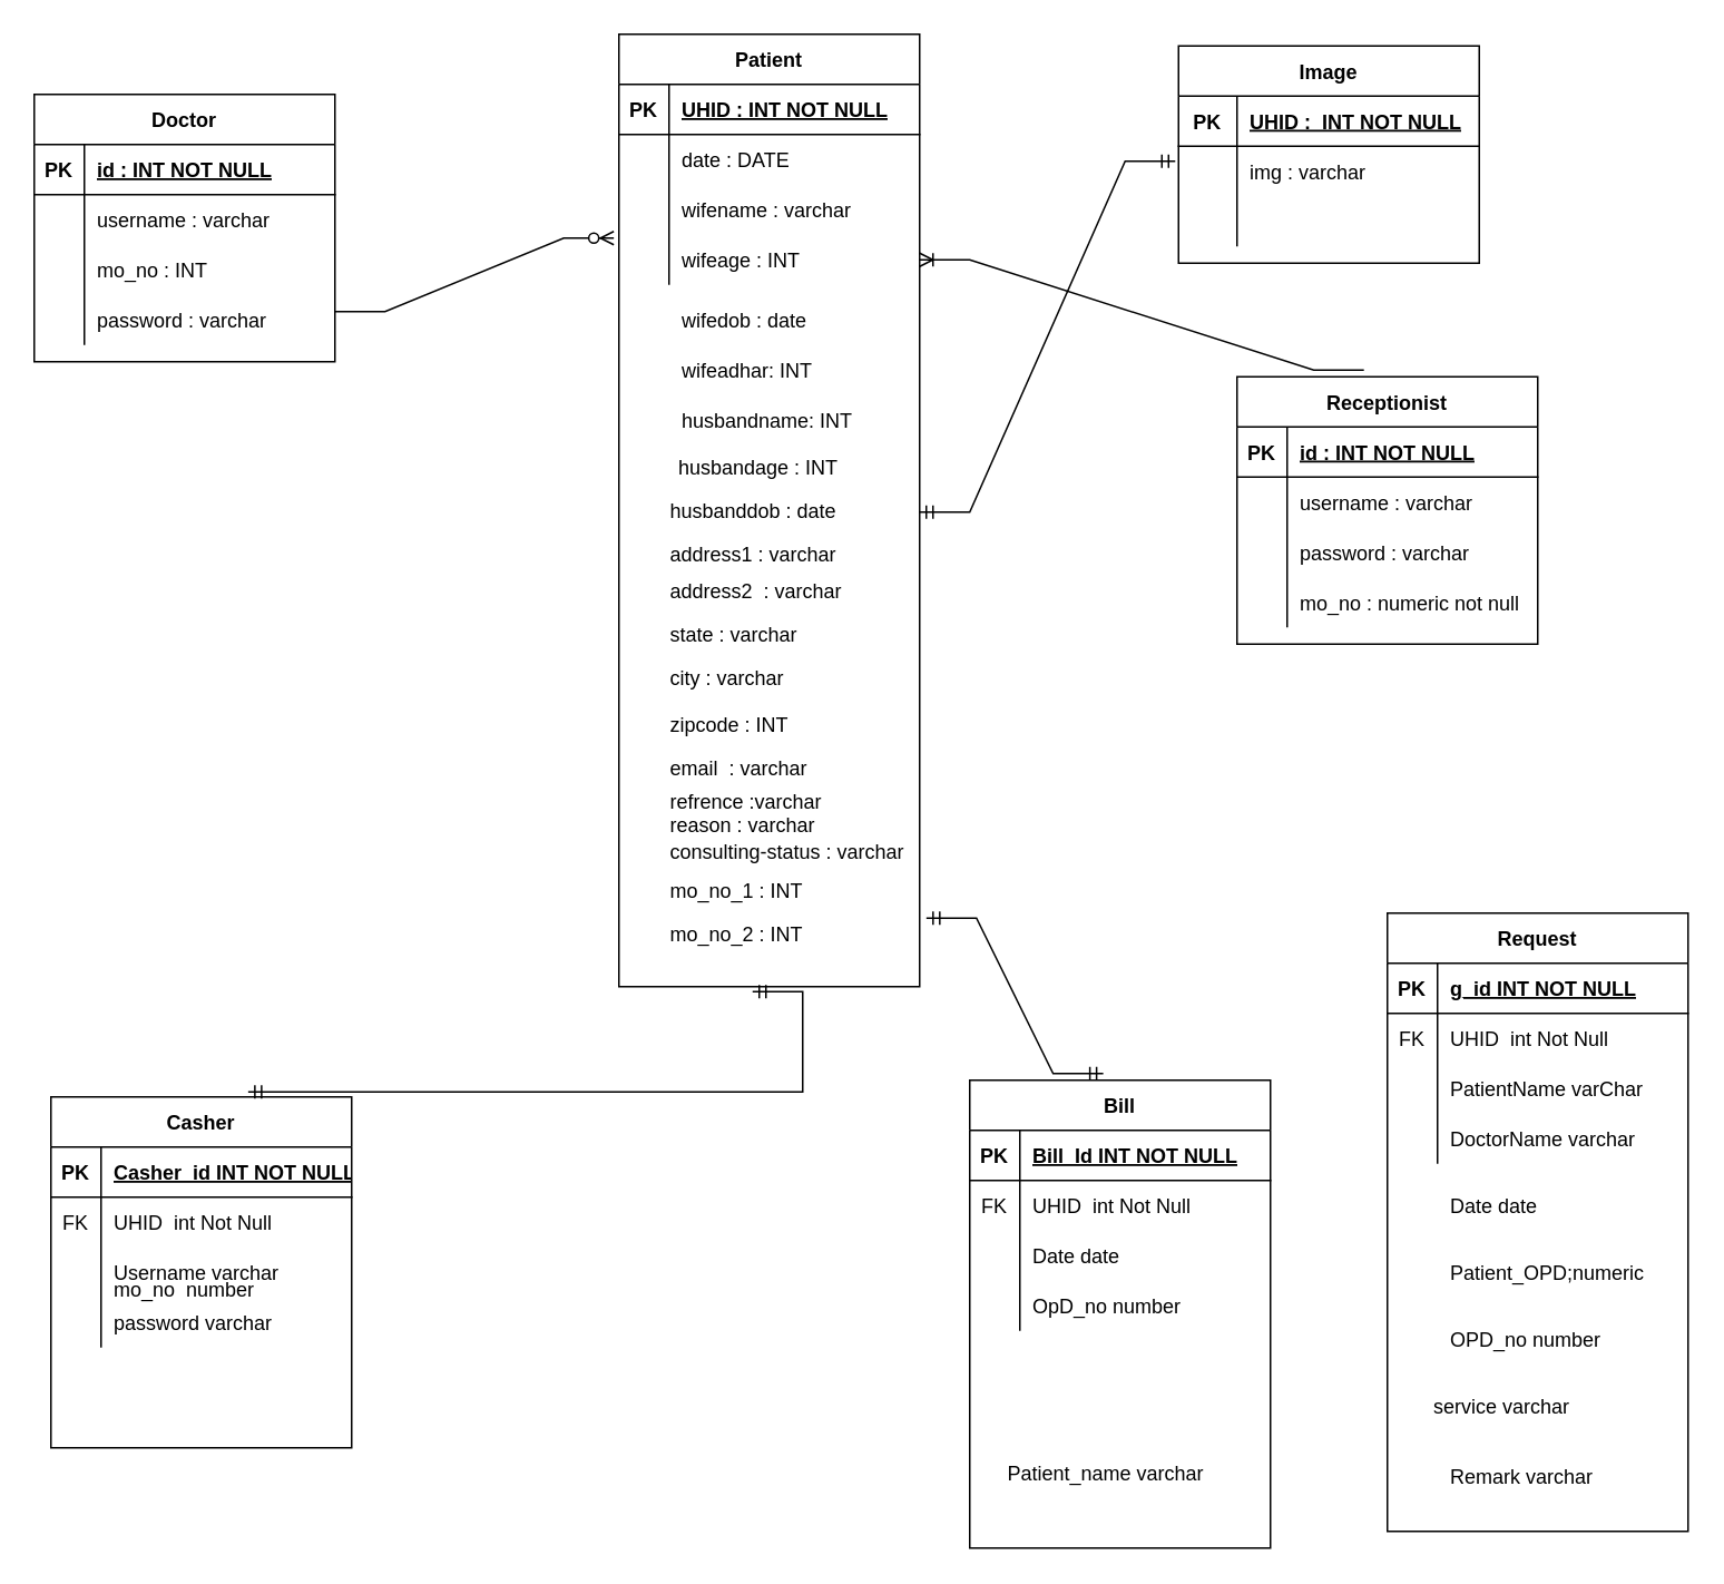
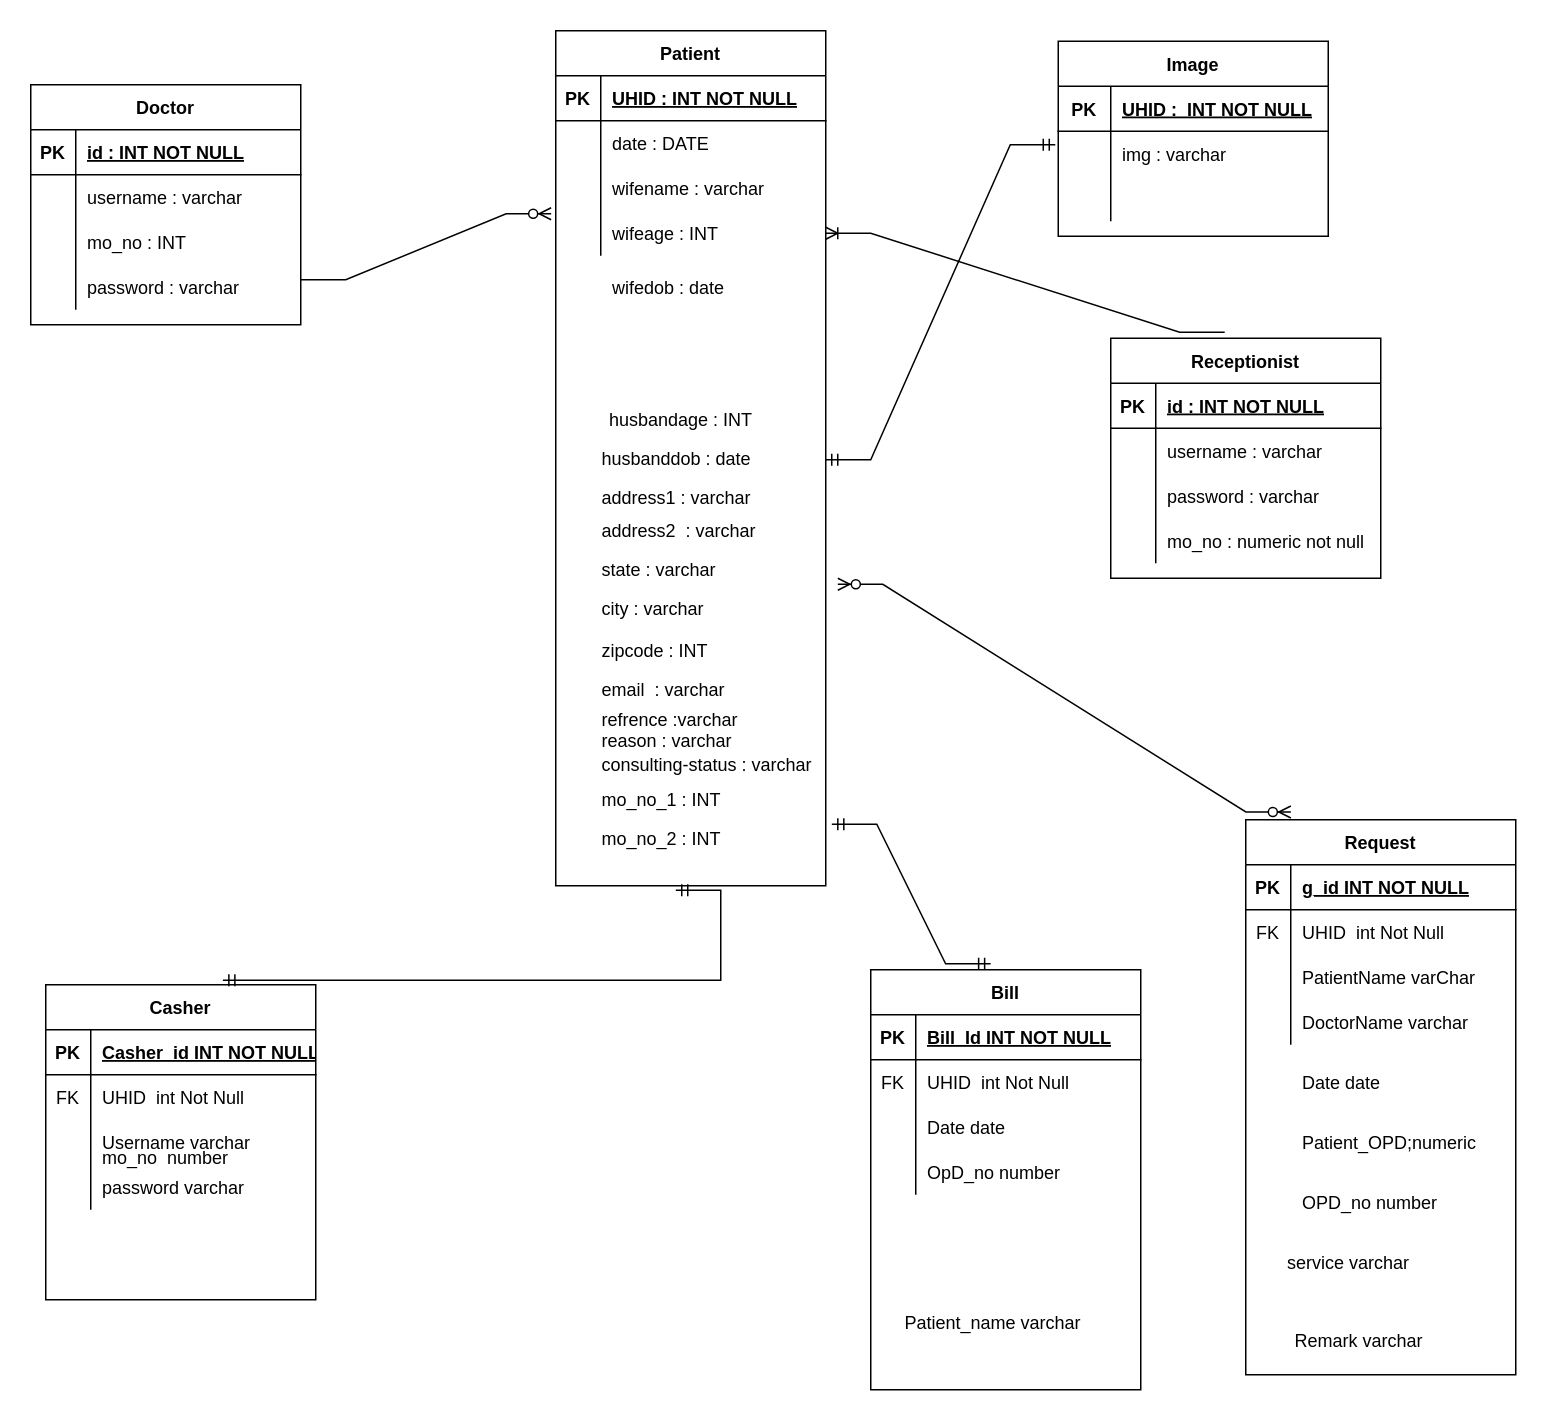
- <mxCell id="29" value="wifeadhar: INT" style="shape=partialRectangle;connectable=0;fillColor=none;top=0;left=0;bottom=0;right=0;align=left;spacingLeft=6;overflow=hidden;" vertex="1" parent="1"><mxGeometry x="400" y="206" width="150" height="30" as="geometry"><mxRectangle width="150" height="30" as="alternateBounds" /></mxGeometry></mxCell>
- <mxCell id="28" value="husbandname: INT" style="shape=partialRectangle;connectable=0;fillColor=none;top=0;left=0;bottom=0;right=0;align=left;spacingLeft=6;overflow=hidden;" vertex="1" parent="1"><mxGeometry x="400" y="236" width="150" height="30" as="geometry"><mxRectangle width="150" height="30" as="alternateBounds" /></mxGeometry></mxCell>
+ <mxCell id="115" value="" style="edgeStyle=entityRelationEdgeStyle;fontSize=12;html=1;endArrow=ERzeroToMany;endFill=1;startArrow=ERzeroToMany;rounded=0;entryX=0.167;entryY=-0.014;entryDx=0;entryDy=0;entryPerimeter=0;exitX=1.019;exitY=-0.115;exitDx=0;exitDy=0;exitPerimeter=0;" edge="1" parent="1" source="36" target="67"><mxGeometry width="100" height="100" relative="1" as="geometry"><mxPoint x="540" y="586" as="sourcePoint" /><mxPoint x="640" y="486" as="targetPoint" /></mxGeometry></mxCell>
- <mxCell id="84" value="Remark varchar" style="shape=partialRectangle;connectable=0;fillColor=none;top=0;left=0;bottom=0;right=0;align=left;spacingLeft=6;overflow=hidden;" vertex="1" parent="1"><mxGeometry x="860" y="868" width="150" height="30" as="geometry"><mxRectangle width="150" height="30" as="alternateBounds" /></mxGeometry></mxCell>
+ <mxCell id="84" value="Remark varchar" style="shape=partialRectangle;connectable=0;fillColor=none;top=0;left=0;bottom=0;right=0;align=left;spacingLeft=6;overflow=hidden;" vertex="1" parent="1"><mxGeometry x="855" y="878" width="150" height="30" as="geometry"><mxRectangle width="150" height="30" as="alternateBounds" /></mxGeometry></mxCell>
